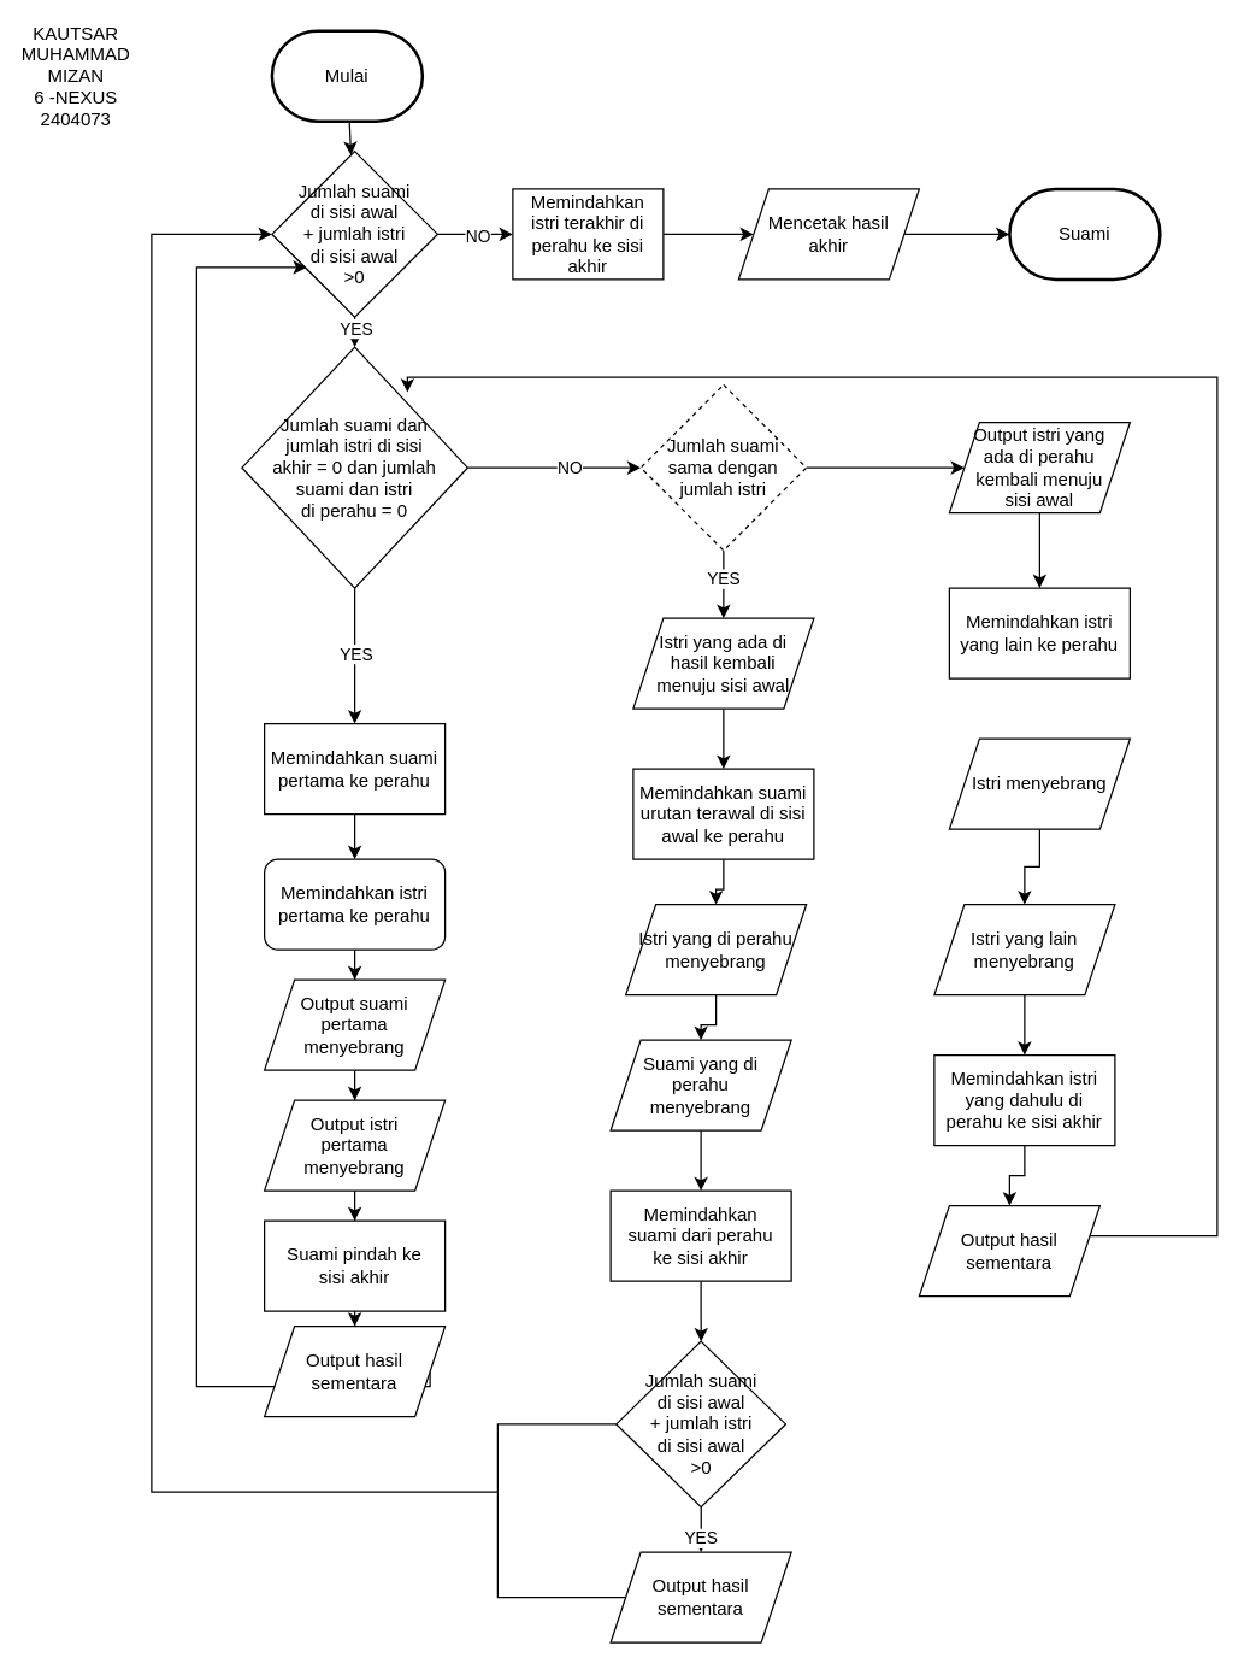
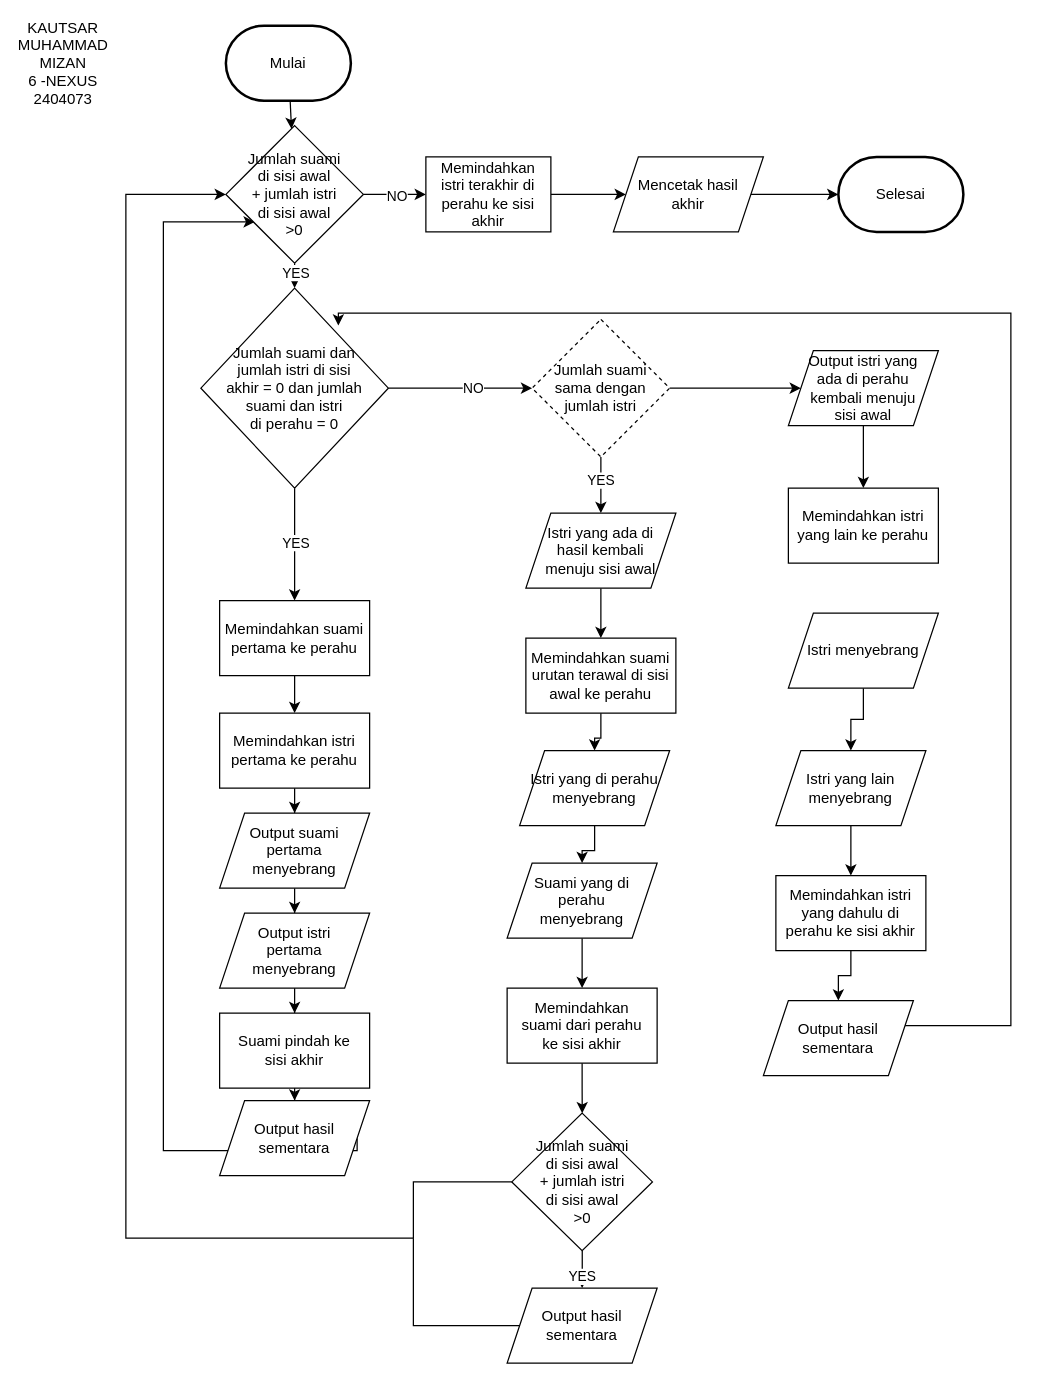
- <mxCell id="35" value="Suami" style="strokeWidth=2;html=1;shape=mxgraph.flowchart.terminator;whiteSpace=wrap;" vertex="1" parent="1"><mxGeometry x="670" y="125" width="100" height="60" as="geometry" /></mxCell>
+ <mxCell id="35" value="Selesai" style="strokeWidth=2;html=1;shape=mxgraph.flowchart.terminator;whiteSpace=wrap;" vertex="1" parent="1"><mxGeometry x="670" y="125" width="100" height="60" as="geometry" /></mxCell>
- <mxCell id="14" value="Memindahkan istri&lt;br&gt;pertama ke perahu" style="whiteSpace=wrap;html=1;rounded=1;" vertex="1" parent="1"><mxGeometry x="175" y="570" width="120" height="60" as="geometry" /></mxCell>
+ <mxCell id="14" value="Memindahkan istri&lt;br&gt;pertama ke perahu" style="whiteSpace=wrap;html=1;rounded=0;" vertex="1" parent="1"><mxGeometry x="175" y="570" width="120" height="60" as="geometry" /></mxCell>
